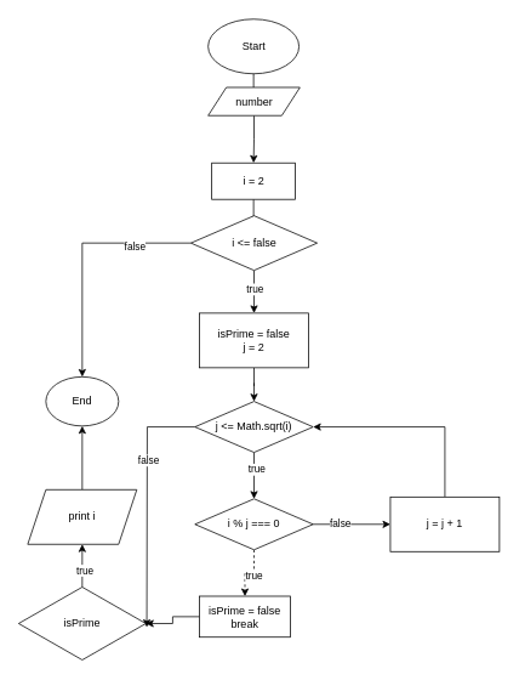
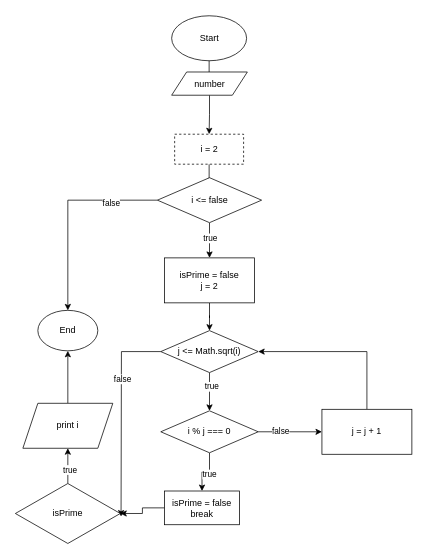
- <mxCell id="9" value="i = 2" style="rounded=0;whiteSpace=wrap;html=1;" parent="1" vertex="1"><mxGeometry x="232.5" y="178" width="92" height="40" as="geometry" /></mxCell>
+ <mxCell id="9" value="i = 2" style="rounded=0;whiteSpace=wrap;html=1;dashed=1;" parent="1" vertex="1"><mxGeometry x="232.5" y="178" width="92" height="40" as="geometry" /></mxCell>
- <mxCell id="17" value="" style="edgeStyle=orthogonalEdgeStyle;rounded=0;orthogonalLoop=1;jettySize=auto;html=1;dashed=1;" parent="1" source="21" target="23" edge="1"><mxGeometry relative="1" as="geometry" /></mxCell>
+ <mxCell id="17" value="" style="edgeStyle=orthogonalEdgeStyle;rounded=0;orthogonalLoop=1;jettySize=auto;html=1;" parent="1" source="21" target="23" edge="1"><mxGeometry relative="1" as="geometry" /></mxCell>
